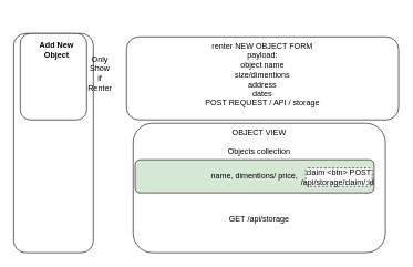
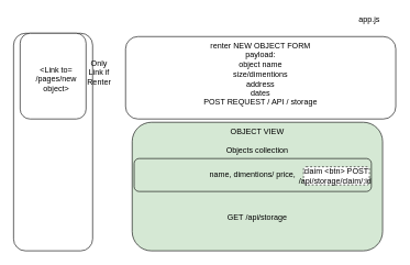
+ <mxCell id="7" value="app.js" style="text;html=1;strokeColor=none;fillColor=none;align=center;verticalAlign=middle;whiteSpace=wrap;rounded=0;" vertex="1" parent="1"><mxGeometry x="540" y="20" width="40" height="20" as="geometry" /></mxCell>
- <mxCell id="4" value="&lt;b&gt;Add New Object&lt;/b&gt;" style="text;html=1;strokeColor=none;fillColor=none;align=center;verticalAlign=middle;whiteSpace=wrap;rounded=0;" vertex="1" parent="1"><mxGeometry x="40" y="50" width="90" height="50" as="geometry" /></mxCell>
- <mxCell id="8" value="Only Show if Renter" style="text;html=1;strokeColor=none;fillColor=none;align=center;verticalAlign=middle;whiteSpace=wrap;rounded=0;" vertex="1" parent="1"><mxGeometry x="130" y="100" width="40" height="20" as="geometry" /></mxCell>
+ <mxCell id="8" value="Only Link if Renter" style="text;html=1;strokeColor=none;fillColor=none;align=center;verticalAlign=middle;whiteSpace=wrap;rounded=0;" vertex="1" parent="1"><mxGeometry x="130" y="100" width="40" height="20" as="geometry" /></mxCell>
+ <mxCell id="9" value="&amp;lt;Link to=&lt;br&gt;/pages/new object&amp;gt;" style="text;html=1;strokeColor=none;fillColor=none;align=center;verticalAlign=middle;whiteSpace=wrap;rounded=0;" vertex="1" parent="1"><mxGeometry x="60" y="100" width="50" height="40" as="geometry" /></mxCell>
- <mxCell id="10" value="OBJECT VIEW&lt;br&gt;&lt;br&gt;Objects collection&lt;br&gt;&lt;br&gt;&lt;br&gt;&lt;br&gt;&lt;br&gt;&lt;br&gt;&lt;br&gt;GET /api/storage" style="rounded=1;whiteSpace=wrap;html=1;verticalAlign=top;" vertex="1" parent="1"><mxGeometry x="200" y="185" width="380" height="195" as="geometry" /></mxCell>
+ <mxCell id="10" value="OBJECT VIEW&lt;br&gt;&lt;br&gt;Objects collection&lt;br&gt;&lt;br&gt;&lt;br&gt;&lt;br&gt;&lt;br&gt;&lt;br&gt;&lt;br&gt;GET /api/storage" style="rounded=1;whiteSpace=wrap;html=1;verticalAlign=top;fillColor=#d5e8d4;" vertex="1" parent="1"><mxGeometry x="200" y="185" width="380" height="195" as="geometry" /></mxCell>
